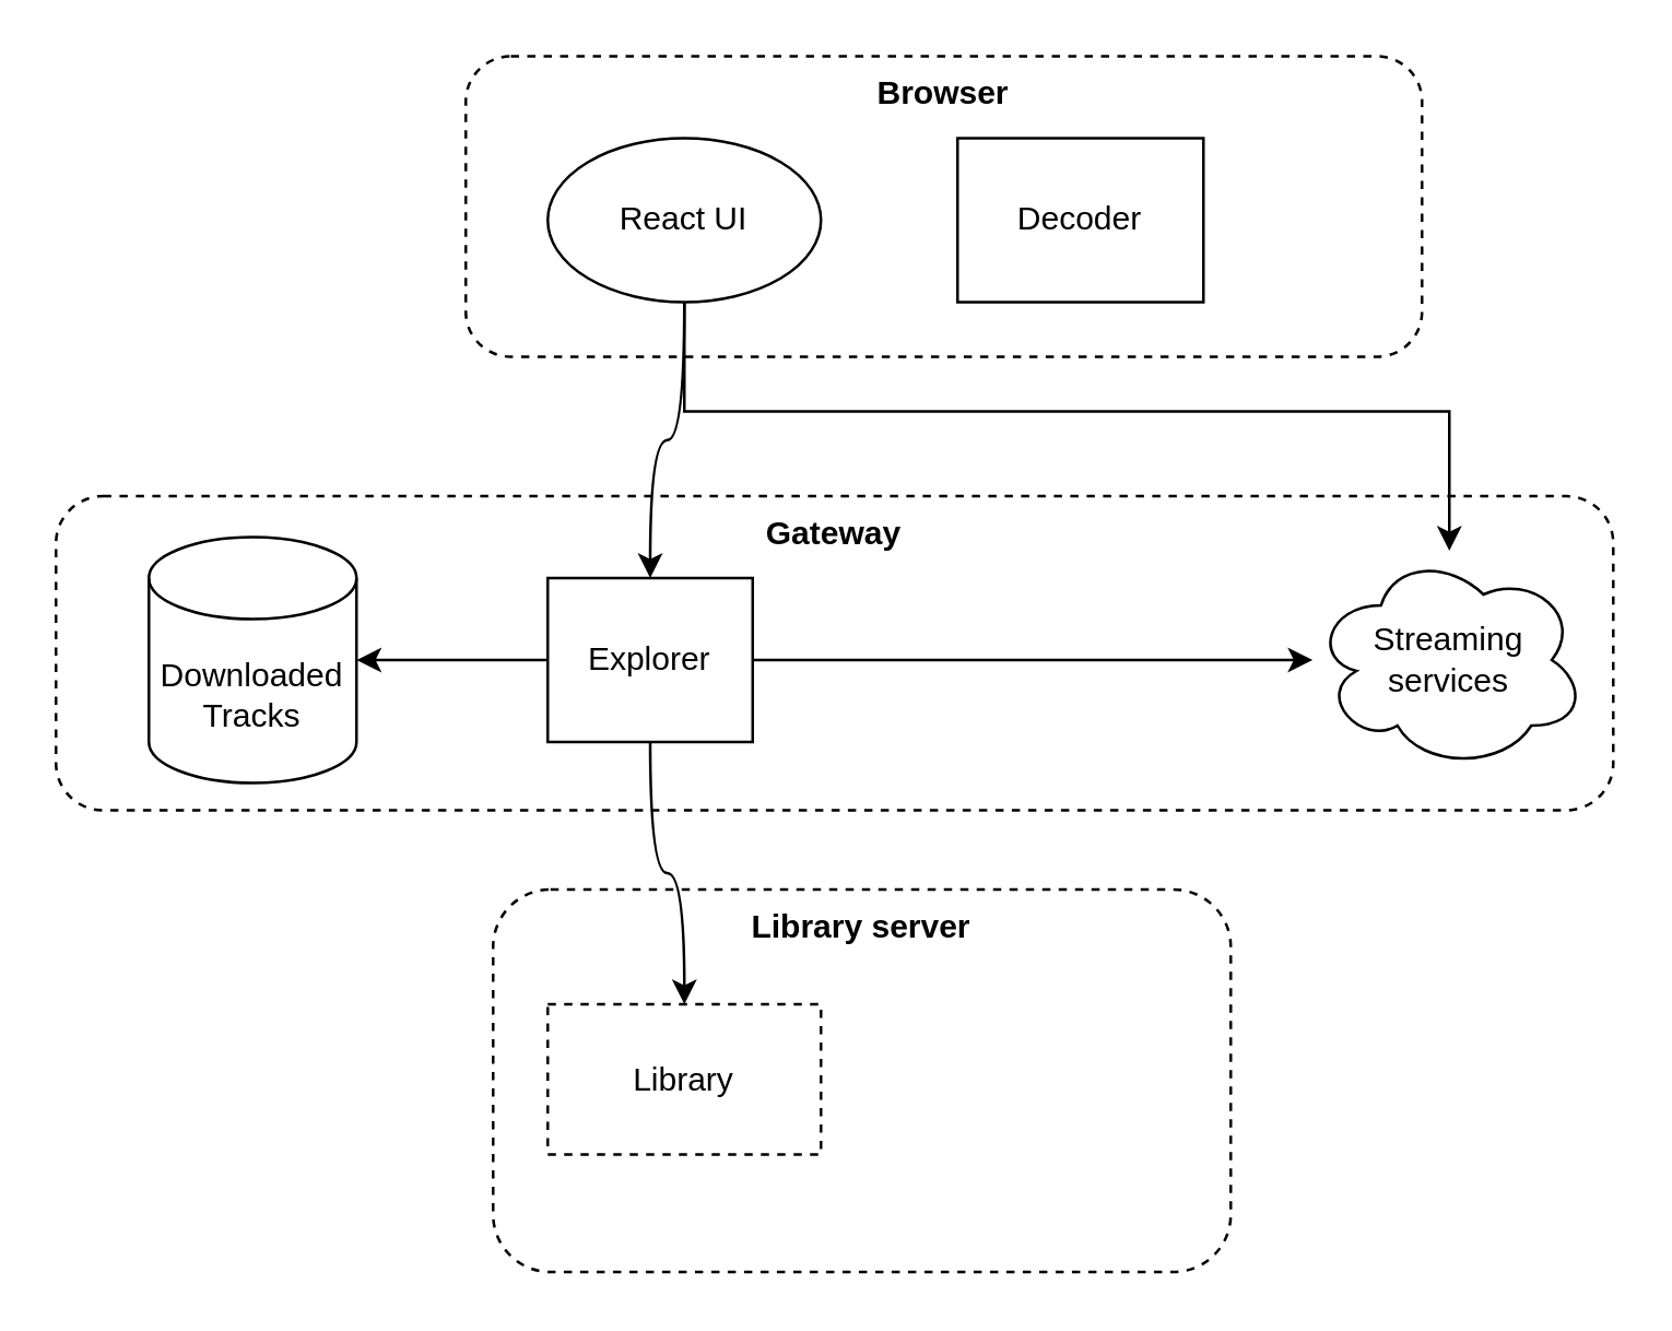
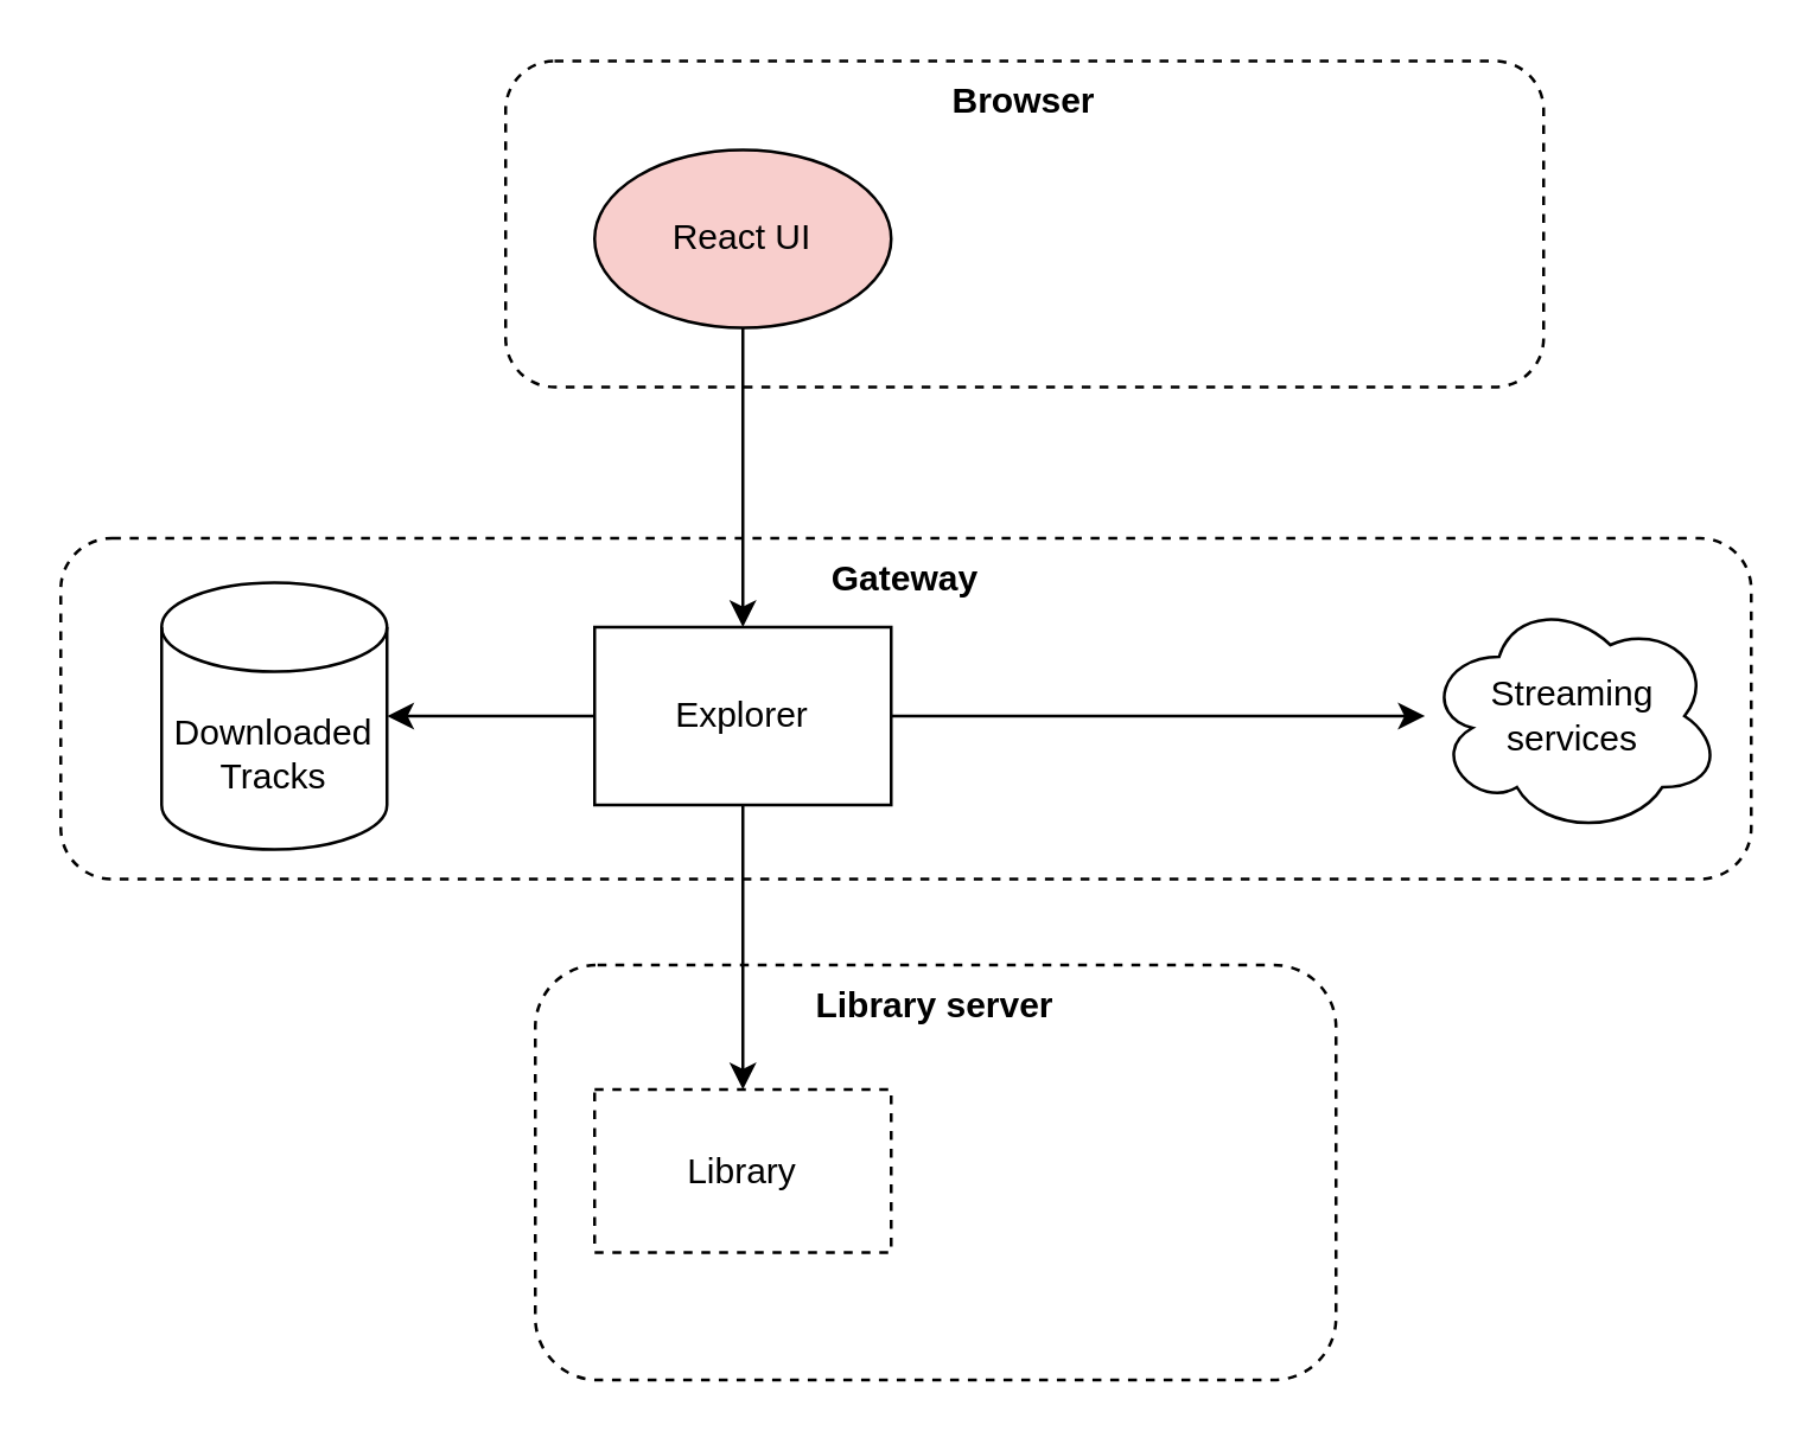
- <mxCell id="7" value="React UI" style="ellipse;whiteSpace=wrap;html=1;" parent="1" vertex="1"><mxGeometry x="200" y="50" width="100" height="60" as="geometry" /></mxCell>
+ <mxCell id="7" value="React UI" style="ellipse;whiteSpace=wrap;html=1;fillColor=#f8cecc;" parent="1" vertex="1"><mxGeometry x="200" y="50" width="100" height="60" as="geometry" /></mxCell>
- <mxCell id="8" value="Decoder" style="rounded=0;whiteSpace=wrap;html=1;" parent="1" vertex="1"><mxGeometry x="350" y="50" width="90" height="60" as="geometry" /></mxCell>
- <mxCell id="6" style="edgeStyle=orthogonalEdgeStyle;rounded=0;orthogonalLoop=1;jettySize=auto;html=1;" edge="1" parent="1" source="7" target="13"><mxGeometry relative="1" as="geometry"><Array as="points"><mxPoint x="250" y="150" /><mxPoint x="530" y="150" /></Array></mxGeometry></mxCell>
- <mxCell id="12" value="Explorer" style="rounded=0;whiteSpace=wrap;html=1;" parent="1" vertex="1"><mxGeometry x="200" y="211" width="75" height="60" as="geometry" /></mxCell>
+ <mxCell id="12" value="Explorer" style="rounded=0;whiteSpace=wrap;html=1;" parent="1" vertex="1"><mxGeometry x="200" y="211" width="100" height="60" as="geometry" /></mxCell>
